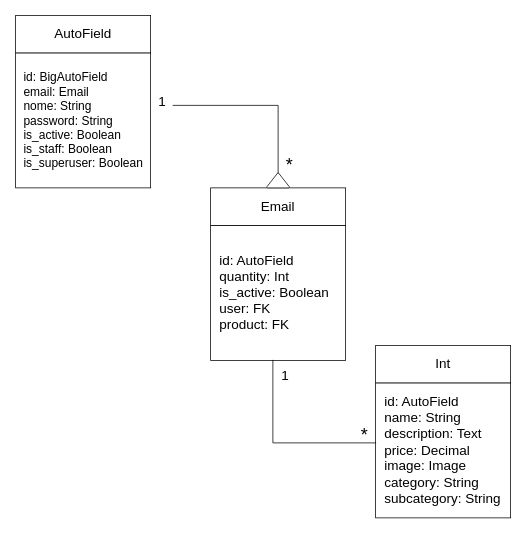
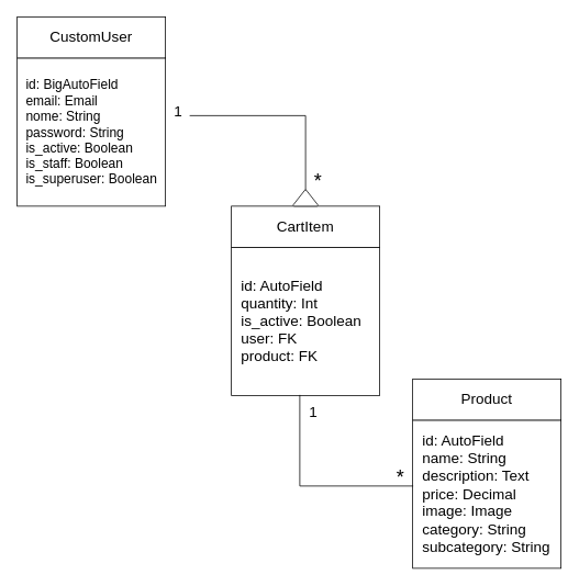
- <mxCell id="4" value="&lt;font style=&quot;font-size: 18px;&quot;&gt;AutoField&lt;/font&gt;" style="rounded=0;whiteSpace=wrap;html=1;" vertex="1" parent="2"><mxGeometry width="180" height="50" as="geometry" /></mxCell>
+ <mxCell id="4" value="&lt;font style=&quot;font-size: 18px;&quot;&gt;CustomUser&lt;/font&gt;" style="rounded=0;whiteSpace=wrap;html=1;" vertex="1" parent="2"><mxGeometry width="180" height="50" as="geometry" /></mxCell>
- <mxCell id="7" value="&lt;font style=&quot;font-size: 18px;&quot;&gt;Email&lt;/font&gt;" style="rounded=0;whiteSpace=wrap;html=1;" vertex="1" parent="5"><mxGeometry width="180" height="50" as="geometry" /></mxCell>
+ <mxCell id="7" value="&lt;font style=&quot;font-size: 18px;&quot;&gt;CartItem&lt;/font&gt;" style="rounded=0;whiteSpace=wrap;html=1;" vertex="1" parent="5"><mxGeometry width="180" height="50" as="geometry" /></mxCell>
- <mxCell id="10" value="&lt;font style=&quot;font-size: 18px;&quot;&gt;Int&lt;/font&gt;" style="rounded=0;whiteSpace=wrap;html=1;" vertex="1" parent="8"><mxGeometry width="180" height="50" as="geometry" /></mxCell>
+ <mxCell id="10" value="&lt;font style=&quot;font-size: 18px;&quot;&gt;Product&lt;/font&gt;" style="rounded=0;whiteSpace=wrap;html=1;" vertex="1" parent="8"><mxGeometry width="180" height="50" as="geometry" /></mxCell>
